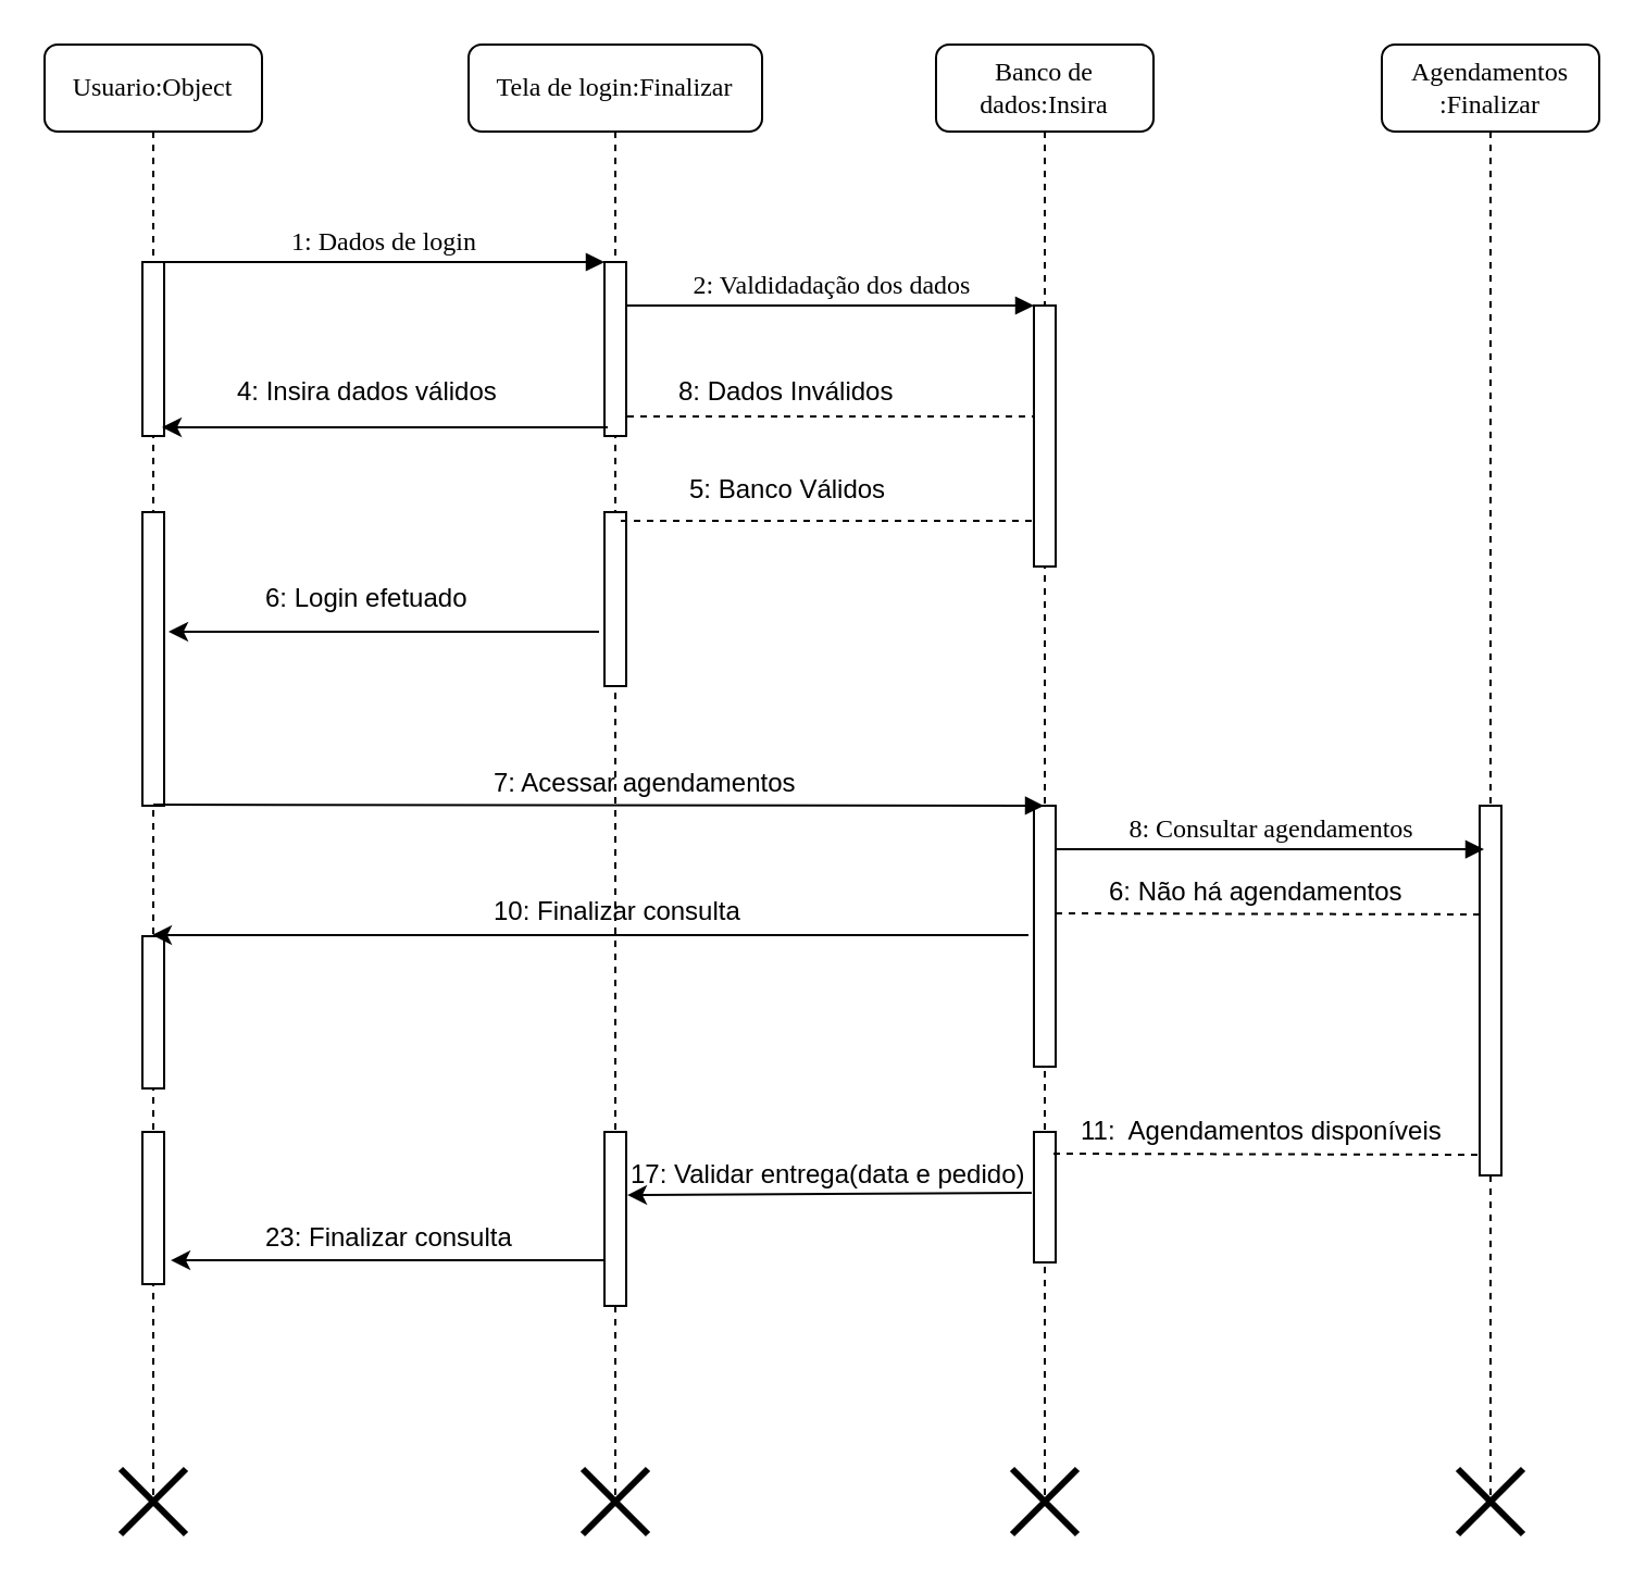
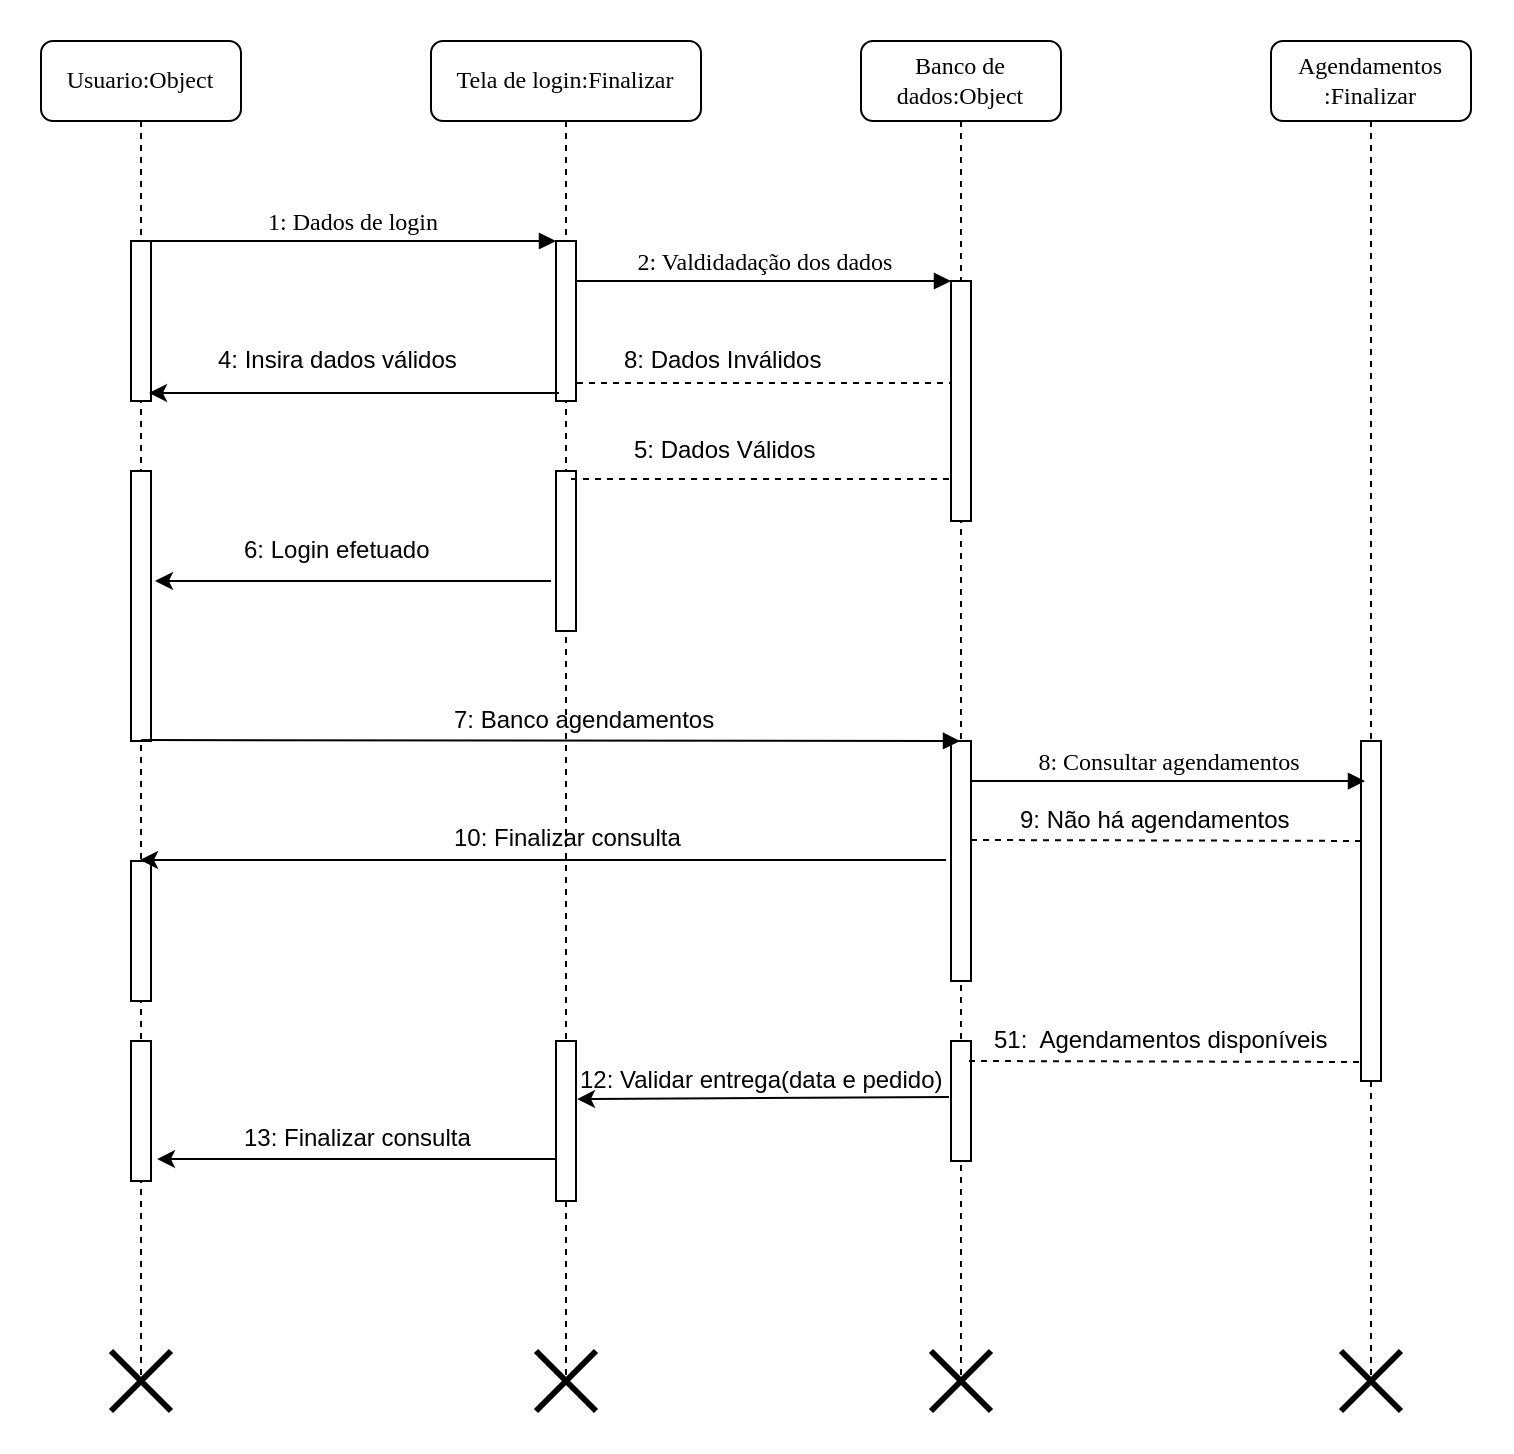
- <mxCell id="7" value="Banco de dados:Insira" style="shape=umlLifeline;perimeter=lifelinePerimeter;whiteSpace=wrap;html=1;container=1;collapsible=0;recursiveResize=0;outlineConnect=0;rounded=1;shadow=0;comic=0;labelBackgroundColor=none;strokeColor=#000000;strokeWidth=1;fillColor=#FFFFFF;fontFamily=Verdana;fontSize=12;fontColor=#000000;align=center;" vertex="1" parent="1"><mxGeometry x="430" y="20" width="100" height="670" as="geometry" /></mxCell>
+ <mxCell id="7" value="Banco de dados:Object" style="shape=umlLifeline;perimeter=lifelinePerimeter;whiteSpace=wrap;html=1;container=1;collapsible=0;recursiveResize=0;outlineConnect=0;rounded=1;shadow=0;comic=0;labelBackgroundColor=none;strokeColor=#000000;strokeWidth=1;fillColor=#FFFFFF;fontFamily=Verdana;fontSize=12;fontColor=#000000;align=center;" vertex="1" parent="1"><mxGeometry x="430" y="20" width="100" height="670" as="geometry" /></mxCell>
- <mxCell id="20" value="5: Banco Válidos" style="text;html=1;resizable=0;points=[];autosize=1;align=left;verticalAlign=top;spacingTop=-4;" vertex="1" parent="1"><mxGeometry x="315" y="215" width="110" height="20" as="geometry" /></mxCell>
+ <mxCell id="20" value="5: Dados Válidos" style="text;html=1;resizable=0;points=[];autosize=1;align=left;verticalAlign=top;spacingTop=-4;" vertex="1" parent="1"><mxGeometry x="315" y="215" width="110" height="20" as="geometry" /></mxCell>
- <mxCell id="5" value="7: Acessar agendamentos" style="text;html=1;resizable=0;points=[];autosize=1;align=left;verticalAlign=top;spacingTop=-4;" vertex="1" parent="2"><mxGeometry x="10" y="330" width="160" height="20" as="geometry" /></mxCell>
+ <mxCell id="5" value="7: Banco agendamentos" style="text;html=1;resizable=0;points=[];autosize=1;align=left;verticalAlign=top;spacingTop=-4;" vertex="1" parent="2"><mxGeometry x="10" y="330" width="160" height="20" as="geometry" /></mxCell>
- <mxCell id="32" value="6: Não há agendamentos" style="text;html=1;resizable=0;points=[];autosize=1;align=left;verticalAlign=top;spacingTop=-4;" vertex="1" parent="1"><mxGeometry x="507.5" y="400" width="150" height="20" as="geometry" /></mxCell>
+ <mxCell id="32" value="9: Não há agendamentos" style="text;html=1;resizable=0;points=[];autosize=1;align=left;verticalAlign=top;spacingTop=-4;" vertex="1" parent="1"><mxGeometry x="507.5" y="400" width="150" height="20" as="geometry" /></mxCell>
- <mxCell id="35" value="11:&amp;nbsp; Agendamentos disponíveis" style="text;html=1;resizable=0;points=[];autosize=1;align=left;verticalAlign=top;spacingTop=-4;" vertex="1" parent="1"><mxGeometry x="495" y="510" width="190" height="20" as="geometry" /></mxCell>
+ <mxCell id="35" value="51:&amp;nbsp; Agendamentos disponíveis" style="text;html=1;resizable=0;points=[];autosize=1;align=left;verticalAlign=top;spacingTop=-4;" vertex="1" parent="1"><mxGeometry x="495" y="510" width="190" height="20" as="geometry" /></mxCell>
- <mxCell id="38" value="17: Validar entrega(data e pedido)" style="text;html=1;resizable=0;points=[];autosize=1;align=left;verticalAlign=top;spacingTop=-4;" vertex="1" parent="1"><mxGeometry x="288" y="530" width="200" height="20" as="geometry" /></mxCell>
+ <mxCell id="38" value="12: Validar entrega(data e pedido)" style="text;html=1;resizable=0;points=[];autosize=1;align=left;verticalAlign=top;spacingTop=-4;" vertex="1" parent="1"><mxGeometry x="288" y="530" width="200" height="20" as="geometry" /></mxCell>
- <mxCell id="40" value="23: Finalizar consulta" style="text;html=1;resizable=0;points=[];autosize=1;align=left;verticalAlign=top;spacingTop=-4;" vertex="1" parent="1"><mxGeometry x="120" y="559" width="130" height="20" as="geometry" /></mxCell>
+ <mxCell id="40" value="13: Finalizar consulta" style="text;html=1;resizable=0;points=[];autosize=1;align=left;verticalAlign=top;spacingTop=-4;" vertex="1" parent="1"><mxGeometry x="120" y="559" width="130" height="20" as="geometry" /></mxCell>
